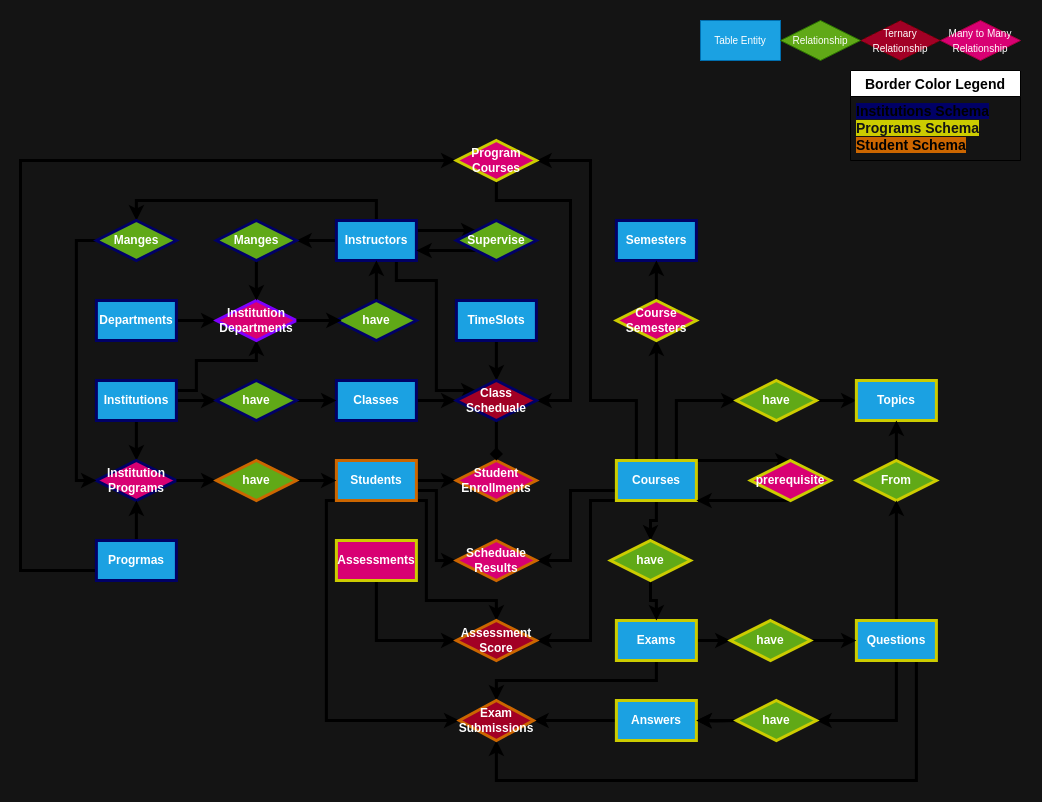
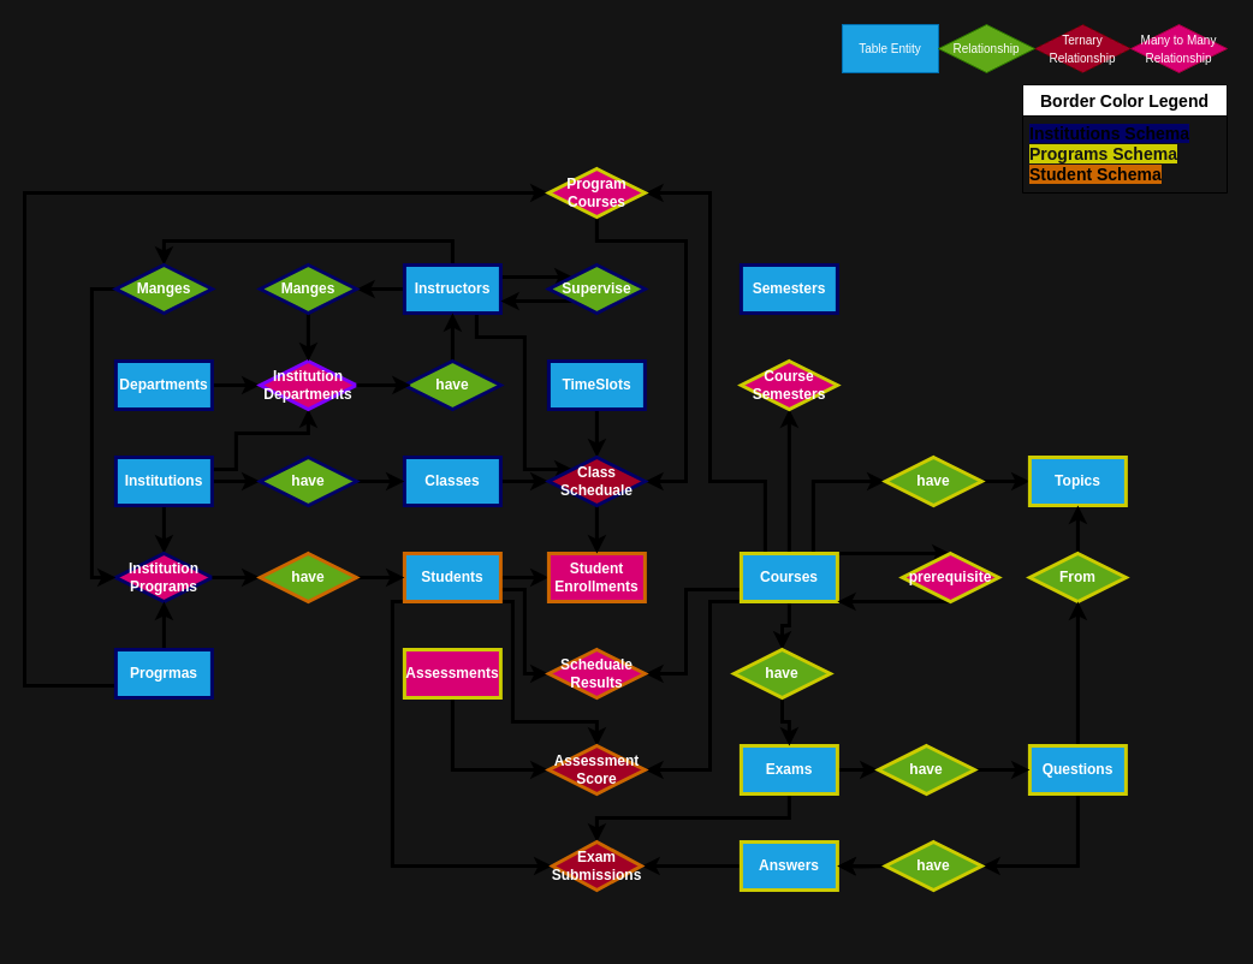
- <mxCell id="70" style="edgeStyle=orthogonalEdgeStyle;rounded=0;orthogonalLoop=1;jettySize=auto;html=1;exitX=0.5;exitY=0;exitDx=0;exitDy=0;entryX=0.5;entryY=1;entryDx=0;entryDy=0;strokeWidth=3;fontSize=12;fontStyle=1" parent="1" source="71" target="69" edge="1"><mxGeometry relative="1" as="geometry" /></mxCell>
- <mxCell id="75" style="edgeStyle=orthogonalEdgeStyle;rounded=0;orthogonalLoop=1;jettySize=auto;html=1;entryX=0.5;entryY=0;entryDx=0;entryDy=0;strokeWidth=3;fontSize=12;fontStyle=1;endArrow=diamond;" parent="1" source="76" target="50" edge="1"><mxGeometry relative="1" as="geometry" /></mxCell>
+ <mxCell id="75" style="edgeStyle=orthogonalEdgeStyle;rounded=0;orthogonalLoop=1;jettySize=auto;html=1;entryX=0.5;entryY=0;entryDx=0;entryDy=0;strokeWidth=3;fontSize=12;fontStyle=1" parent="1" source="76" target="50" edge="1"><mxGeometry relative="1" as="geometry" /></mxCell>
- <mxCell id="50" value="Student &lt;br style=&quot;font-size: 12px;&quot;&gt;Enrollments" style="rhombus;whiteSpace=wrap;html=1;fillColor=#d80073;fontColor=#ffffff;strokeColor=#CC6600;strokeWidth=3;fontSize=12;fontStyle=1" parent="1" vertex="1"><mxGeometry x="455.89" y="460" width="80" height="40" as="geometry" /></mxCell>
+ <mxCell id="50" value="Student &lt;br style=&quot;font-size: 12px;&quot;&gt;Enrollments" style="whiteSpace=wrap;html=1;fillColor=#d80073;fontColor=#ffffff;strokeColor=#CC6600;strokeWidth=3;fontSize=12;fontStyle=1;rounded=0;" parent="1" vertex="1"><mxGeometry x="455.89" y="460" width="80" height="40" as="geometry" /></mxCell>
- <mxCell id="47" style="edgeStyle=orthogonalEdgeStyle;rounded=0;orthogonalLoop=1;jettySize=auto;html=1;exitX=0.75;exitY=1;exitDx=0;exitDy=0;entryX=0.5;entryY=1;entryDx=0;entryDy=0;strokeWidth=3;fontSize=12;fontStyle=1" parent="1" source="48" target="49" edge="1"><mxGeometry relative="1" as="geometry"><mxPoint x="585.89" y="720" as="targetPoint" /><mxPoint x="1165.89" y="740" as="sourcePoint" /><Array as="points"><mxPoint x="915.89" y="780" /><mxPoint x="495.89" y="780" /></Array></mxGeometry></mxCell>
